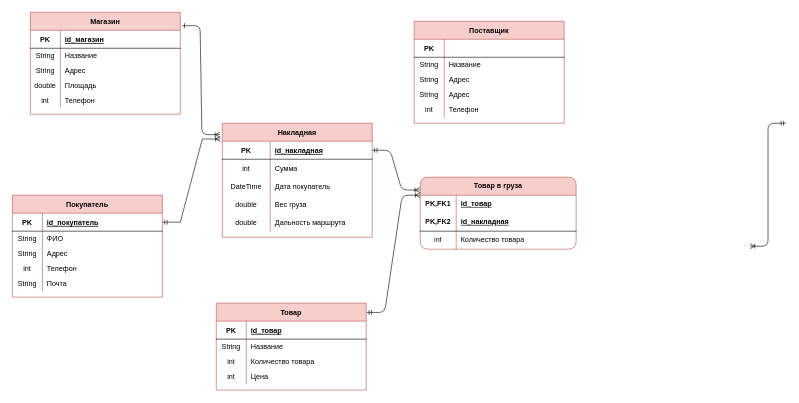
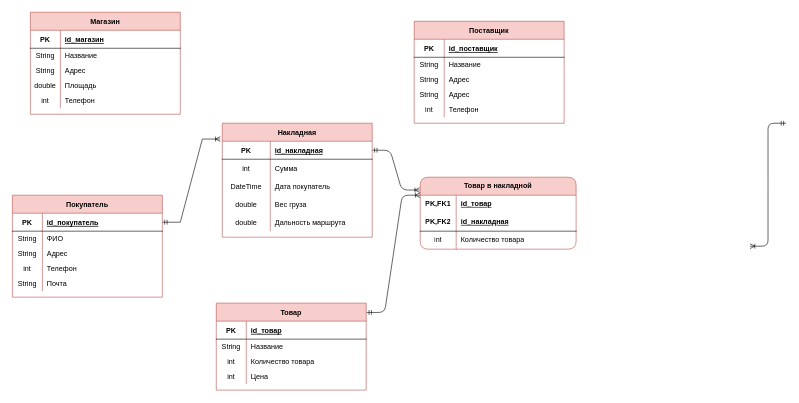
- <mxCell id="82" value="" style="edgeStyle=entityRelationEdgeStyle;endArrow=ERoneToMany;startArrow=ERone;endFill=0;startFill=0;exitX=1.012;exitY=0.131;exitDx=0;exitDy=0;exitPerimeter=0;entryX=-0.016;entryY=0.1;entryDx=0;entryDy=0;entryPerimeter=0;" parent="1" source="66" target="4" edge="1"><mxGeometry width="100" height="100" relative="1" as="geometry"><mxPoint x="360" y="-5" as="sourcePoint" /><mxPoint x="370" y="280" as="targetPoint" /></mxGeometry></mxCell>
+ <mxCell id="36" value="id_поставщик" style="shape=partialRectangle;overflow=hidden;connectable=0;fillColor=none;top=0;left=0;bottom=0;right=0;align=left;spacingLeft=6;fontStyle=5;" parent="34" vertex="1"><mxGeometry x="50" width="200" height="30" as="geometry"><mxRectangle width="200" height="30" as="alternateBounds" /></mxGeometry></mxCell>
- <mxCell id="83" value="Товар в груза" style="shape=table;startSize=30;container=1;collapsible=1;childLayout=tableLayout;fixedRows=1;rowLines=0;fontStyle=1;align=center;resizeLast=1;html=1;whiteSpace=wrap;rounded=1;fillColor=#f8cecc;strokeColor=#b85450;" vertex="1" parent="1"><mxGeometry x="700" y="295" width="260" height="120" as="geometry" /></mxCell>
+ <mxCell id="83" value="Товар в накладной" style="shape=table;startSize=30;container=1;collapsible=1;childLayout=tableLayout;fixedRows=1;rowLines=0;fontStyle=1;align=center;resizeLast=1;html=1;whiteSpace=wrap;rounded=1;fillColor=#f8cecc;strokeColor=#b85450;" vertex="1" parent="1"><mxGeometry x="700" y="295" width="260" height="120" as="geometry" /></mxCell>
